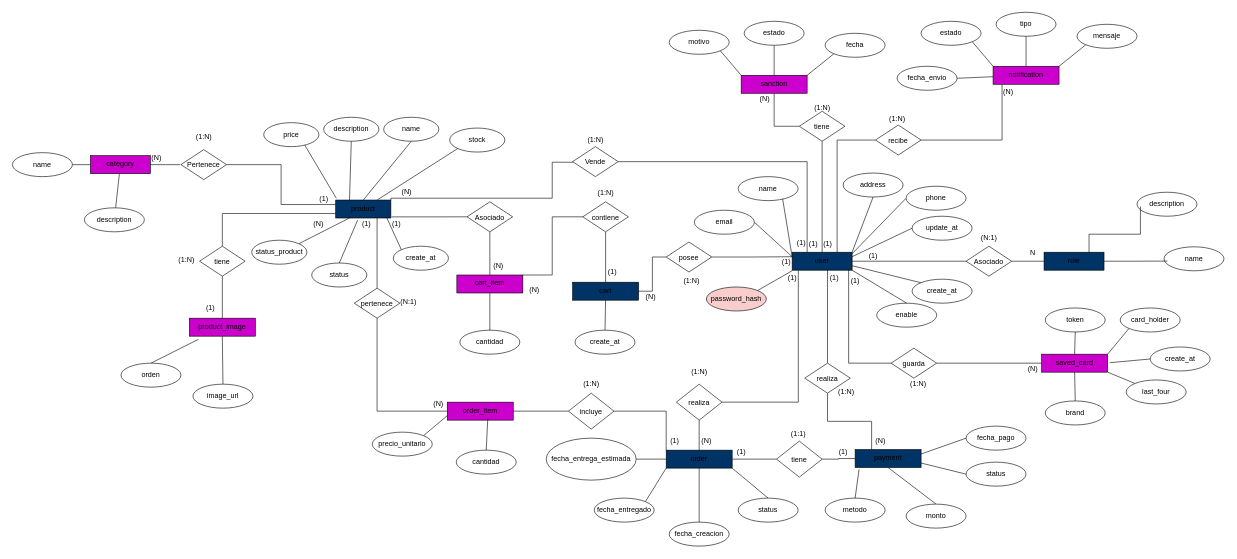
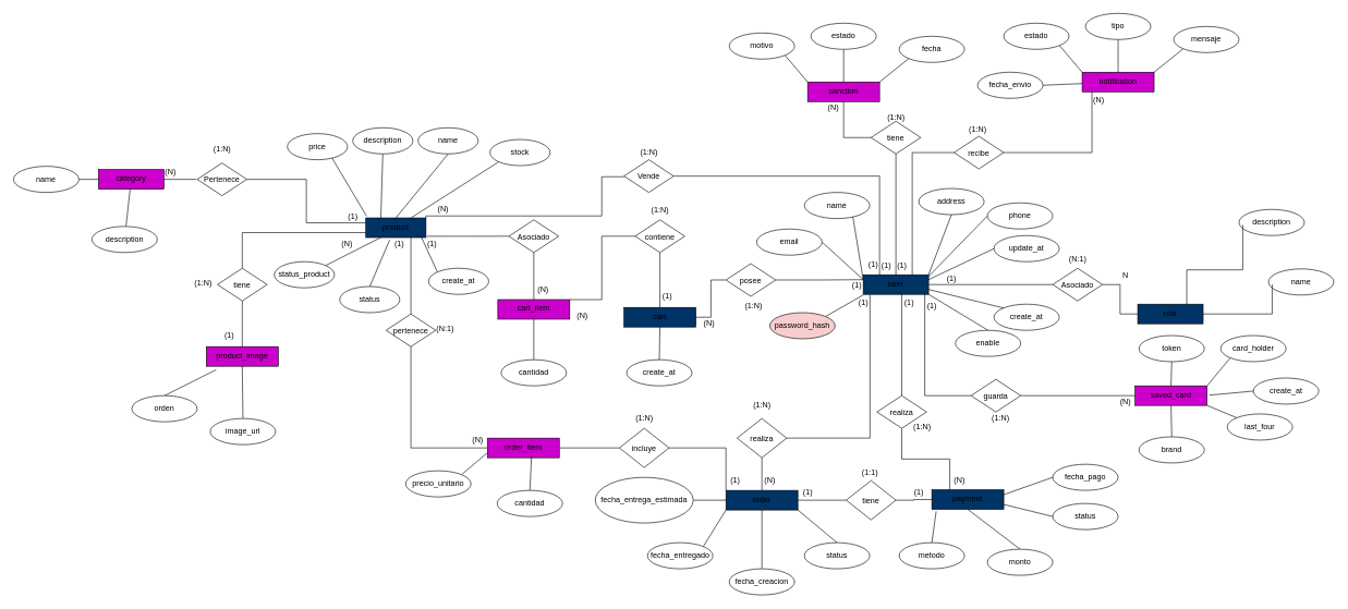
- <mxCell id="111" value="role" style="html=1;align=center;verticalAlign=top;rounded=1;absoluteArcSize=1;arcSize=0;dashed=0;whiteSpace=wrap;fillColor=#003366;" vertex="1" parent="1"><mxGeometry x="1740" y="420" width="100" height="30" as="geometry" /></mxCell>
+ <mxCell id="111" value="role" style="html=1;align=center;verticalAlign=top;rounded=1;absoluteArcSize=1;arcSize=0;dashed=0;whiteSpace=wrap;fillColor=#003366;" vertex="1" parent="1"><mxGeometry x="1740" y="465" width="100" height="30" as="geometry" /></mxCell>
